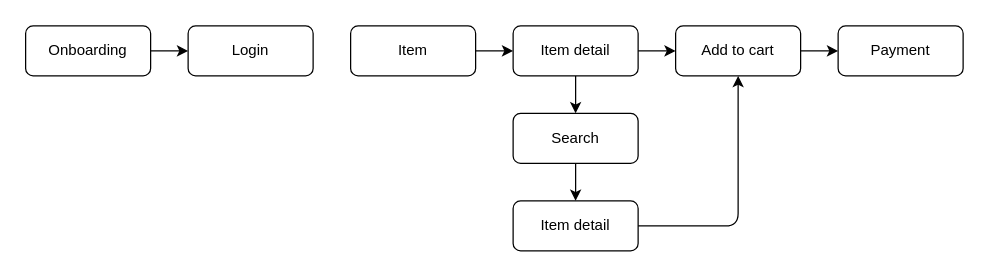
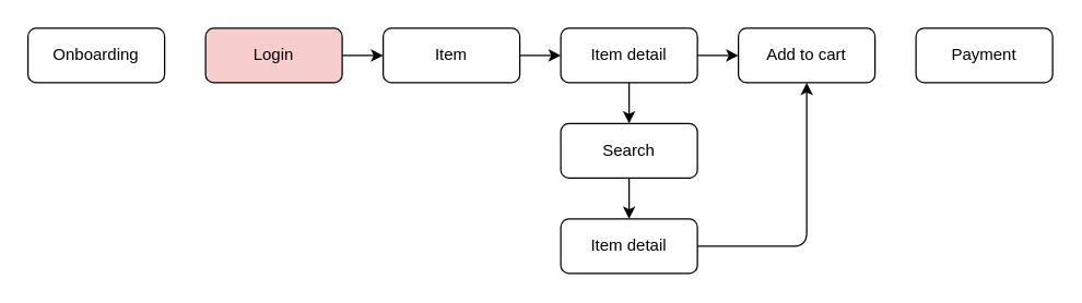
- <mxCell id="4" value="" style="endArrow=classic;html=1;exitX=1;exitY=0.5;exitDx=0;exitDy=0;entryX=0;entryY=0.5;entryDx=0;entryDy=0;" edge="1" parent="1" source="2" target="3"><mxGeometry width="50" height="50" relative="1" as="geometry"><mxPoint x="210" y="140" as="sourcePoint" /><mxPoint x="260" y="90" as="targetPoint" /></mxGeometry></mxCell>
- <mxCell id="3" value="Login" style="rounded=1;whiteSpace=wrap;html=1;" vertex="1" parent="1"><mxGeometry x="150" y="20" width="100" height="40" as="geometry" /></mxCell>
+ <mxCell id="3" value="Login" style="rounded=1;whiteSpace=wrap;html=1;fillColor=#f8cecc;" vertex="1" parent="1"><mxGeometry x="150" y="20" width="100" height="40" as="geometry" /></mxCell>
+ <mxCell id="6" value="" style="endArrow=classic;html=1;exitX=1;exitY=0.5;exitDx=0;exitDy=0;entryX=0;entryY=0.5;entryDx=0;entryDy=0;" edge="1" parent="1" source="3" target="5"><mxGeometry width="50" height="50" relative="1" as="geometry"><mxPoint x="130" y="50" as="sourcePoint" /><mxPoint x="160" y="50" as="targetPoint" /></mxGeometry></mxCell>
- <mxCell id="12" value="" style="endArrow=classic;html=1;entryX=0;entryY=0.5;entryDx=0;entryDy=0;exitX=1;exitY=0.5;exitDx=0;exitDy=0;" edge="1" parent="1" source="9" target="11"><mxGeometry width="50" height="50" relative="1" as="geometry"><mxPoint x="520" y="50" as="sourcePoint" /><mxPoint x="550" y="50" as="targetPoint" /></mxGeometry></mxCell>
